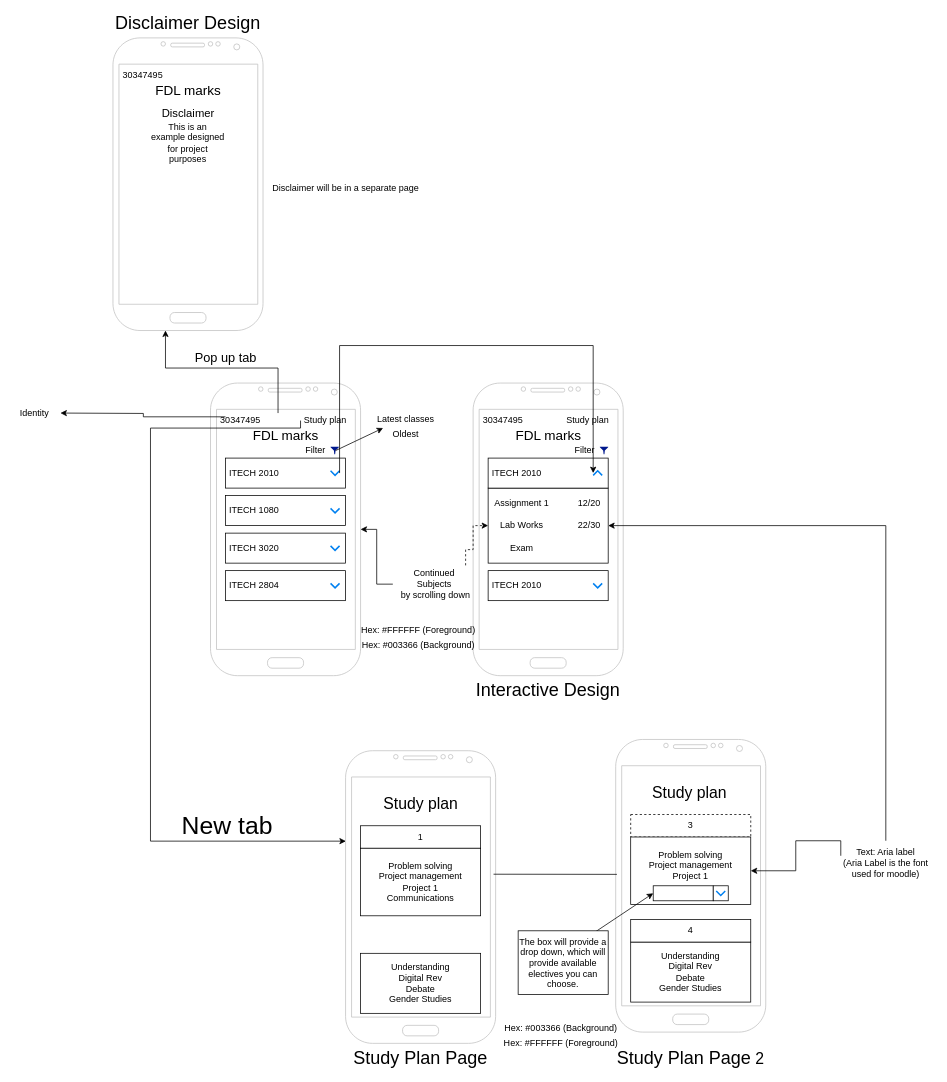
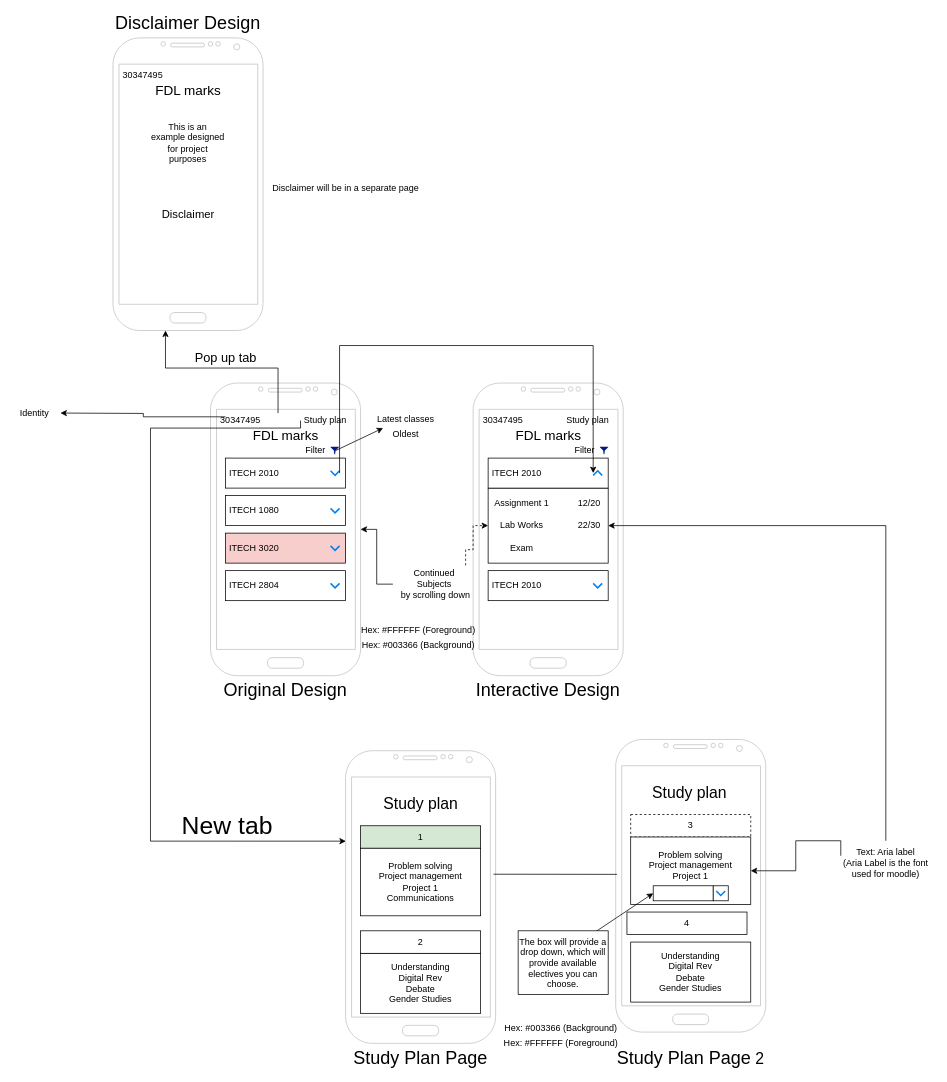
- <mxCell id="78" value="&lt;font style=&quot;font-size: 15px&quot;&gt;Disclaimer&lt;/font&gt;" style="text;html=1;align=center;verticalAlign=middle;resizable=0;points=[];autosize=1;" vertex="1" parent="75"><mxGeometry x="55" y="90" width="90" height="20" as="geometry" /></mxCell>
+ <mxCell id="78" value="&lt;font style=&quot;font-size: 15px&quot;&gt;Disclaimer&lt;/font&gt;" style="text;html=1;align=center;verticalAlign=middle;resizable=0;points=[];autosize=1;" vertex="1" parent="75"><mxGeometry x="55" y="225" width="90" height="20" as="geometry" /></mxCell>
- <mxCell id="10" value="ITECH 3020 &amp;nbsp;&amp;nbsp;&amp;nbsp;&amp;nbsp;&amp;nbsp;&amp;nbsp;&amp;nbsp;&amp;nbsp;&amp;nbsp;&amp;nbsp;&amp;nbsp;&amp;nbsp;&amp;nbsp;&amp;nbsp;&amp;nbsp;&amp;nbsp;&amp;nbsp;&amp;nbsp;&amp;nbsp;&amp;nbsp;&amp;nbsp;&amp;nbsp;&amp;nbsp;&amp;nbsp; " style="rounded=0;whiteSpace=wrap;html=1;" parent="1" vertex="1"><mxGeometry x="300" y="710" width="160" height="40" as="geometry" /></mxCell>
+ <mxCell id="10" value="ITECH 3020 &amp;nbsp;&amp;nbsp;&amp;nbsp;&amp;nbsp;&amp;nbsp;&amp;nbsp;&amp;nbsp;&amp;nbsp;&amp;nbsp;&amp;nbsp;&amp;nbsp;&amp;nbsp;&amp;nbsp;&amp;nbsp;&amp;nbsp;&amp;nbsp;&amp;nbsp;&amp;nbsp;&amp;nbsp;&amp;nbsp;&amp;nbsp;&amp;nbsp;&amp;nbsp;&amp;nbsp; " style="rounded=0;whiteSpace=wrap;html=1;fillColor=#f8cecc;" parent="1" vertex="1"><mxGeometry x="300" y="710" width="160" height="40" as="geometry" /></mxCell>
+ <mxCell id="15" value="&lt;font style=&quot;font-size: 24px&quot;&gt;Original Design&lt;br&gt;&lt;/font&gt;" style="text;html=1;strokeColor=none;fillColor=none;align=center;verticalAlign=middle;whiteSpace=wrap;rounded=0;" parent="1" vertex="1"><mxGeometry x="280" y="910" width="200" height="20" as="geometry" /></mxCell>
- <mxCell id="35" value="1" style="rounded=0;whiteSpace=wrap;html=1;" parent="34" vertex="1"><mxGeometry x="20" y="100" width="160" height="30" as="geometry" /></mxCell>
+ <mxCell id="35" value="1" style="rounded=0;whiteSpace=wrap;html=1;fillColor=#d5e8d4;" parent="34" vertex="1"><mxGeometry x="20" y="100" width="160" height="30" as="geometry" /></mxCell>
- <mxCell id="47" value="4" style="rounded=0;whiteSpace=wrap;html=1;" parent="1" vertex="1"><mxGeometry x="840" y="1225" width="160" height="30" as="geometry" /></mxCell>
+ <mxCell id="47" value="4" style="rounded=0;whiteSpace=wrap;html=1;" parent="1" vertex="1"><mxGeometry x="835" y="1215" width="160" height="30" as="geometry" /></mxCell>
+ <mxCell id="39" value="2" style="rounded=0;whiteSpace=wrap;html=1;" parent="1" vertex="1"><mxGeometry x="480" y="1240" width="160" height="30" as="geometry" /></mxCell>
